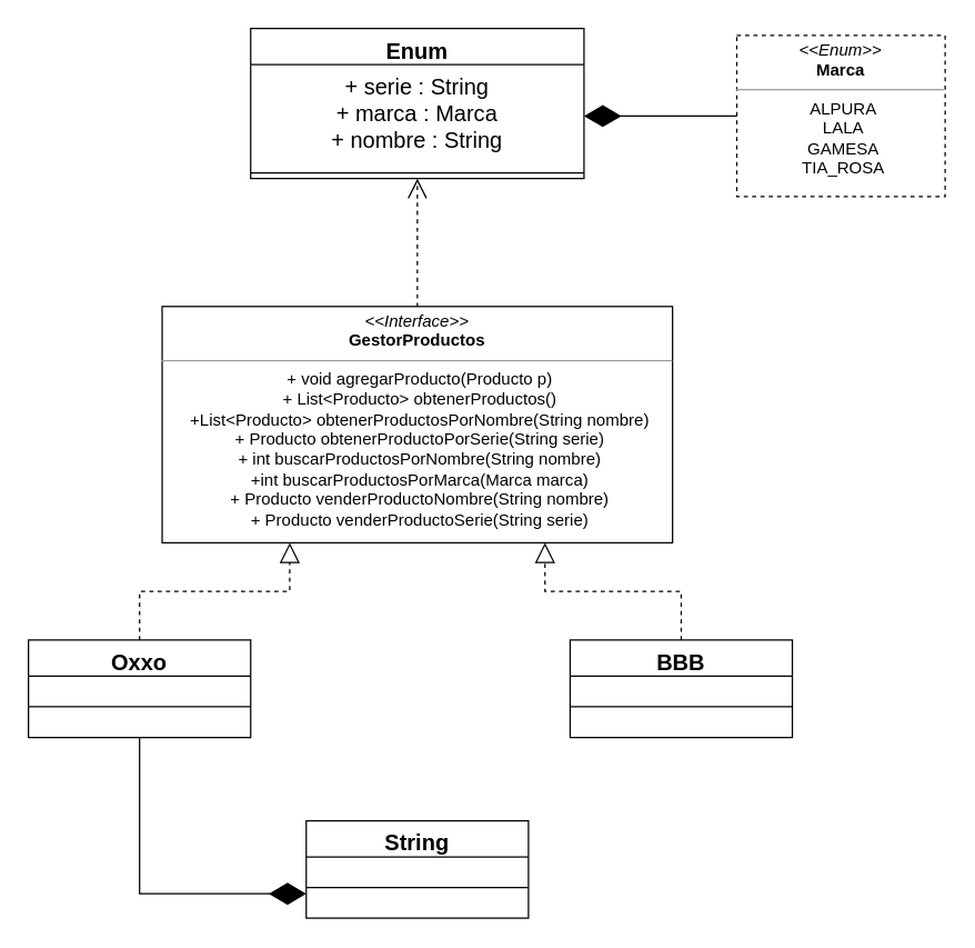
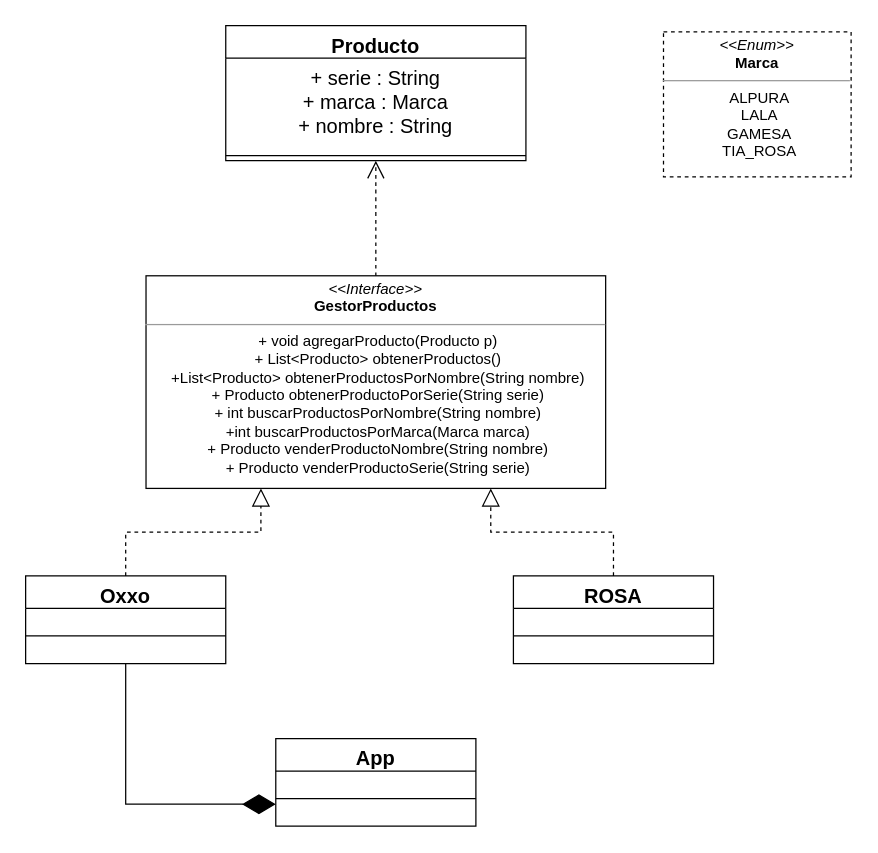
- <mxCell id="12" value="Enum" style="swimlane;fontStyle=1;align=center;verticalAlign=top;childLayout=stackLayout;horizontal=1;startSize=26;horizontalStack=0;resizeParent=1;resizeParentMax=0;resizeLast=0;collapsible=1;marginBottom=0;whiteSpace=wrap;html=1;fontSize=16;" vertex="1" parent="1"><mxGeometry x="180" y="20" width="240" height="108" as="geometry" /></mxCell>
+ <mxCell id="12" value="Producto" style="swimlane;fontStyle=1;align=center;verticalAlign=top;childLayout=stackLayout;horizontal=1;startSize=26;horizontalStack=0;resizeParent=1;resizeParentMax=0;resizeLast=0;collapsible=1;marginBottom=0;whiteSpace=wrap;html=1;fontSize=16;" vertex="1" parent="1"><mxGeometry x="180" y="20" width="240" height="108" as="geometry" /></mxCell>
- <mxCell id="17" value="" style="endArrow=diamondThin;endFill=1;endSize=24;html=1;rounded=0;fontSize=12;curved=1;entryX=1;entryY=0.5;entryDx=0;entryDy=0;exitX=0;exitY=0.5;exitDx=0;exitDy=0;" edge="1" parent="1" source="16" target="13"><mxGeometry width="160" relative="1" as="geometry"><mxPoint x="510" y="220" as="sourcePoint" /><mxPoint x="670" y="220" as="targetPoint" /></mxGeometry></mxCell>
- <mxCell id="6" value="BBB" style="swimlane;fontStyle=1;align=center;verticalAlign=top;childLayout=stackLayout;horizontal=1;startSize=26;horizontalStack=0;resizeParent=1;resizeParentMax=0;resizeLast=0;collapsible=1;marginBottom=0;whiteSpace=wrap;html=1;fontSize=16;" vertex="1" parent="1"><mxGeometry x="410" y="460" width="160" height="70" as="geometry" /></mxCell>
+ <mxCell id="6" value="ROSA" style="swimlane;fontStyle=1;align=center;verticalAlign=top;childLayout=stackLayout;horizontal=1;startSize=26;horizontalStack=0;resizeParent=1;resizeParentMax=0;resizeLast=0;collapsible=1;marginBottom=0;whiteSpace=wrap;html=1;fontSize=16;" vertex="1" parent="1"><mxGeometry x="410" y="460" width="160" height="70" as="geometry" /></mxCell>
- <mxCell id="2" value="String" style="swimlane;fontStyle=1;align=center;verticalAlign=top;childLayout=stackLayout;horizontal=1;startSize=26;horizontalStack=0;resizeParent=1;resizeParentMax=0;resizeLast=0;collapsible=1;marginBottom=0;whiteSpace=wrap;html=1;fontSize=16;" vertex="1" parent="1"><mxGeometry x="220" y="590" width="160" height="70" as="geometry" /></mxCell>
+ <mxCell id="2" value="App" style="swimlane;fontStyle=1;align=center;verticalAlign=top;childLayout=stackLayout;horizontal=1;startSize=26;horizontalStack=0;resizeParent=1;resizeParentMax=0;resizeLast=0;collapsible=1;marginBottom=0;whiteSpace=wrap;html=1;fontSize=16;" vertex="1" parent="1"><mxGeometry x="220" y="590" width="160" height="70" as="geometry" /></mxCell>
